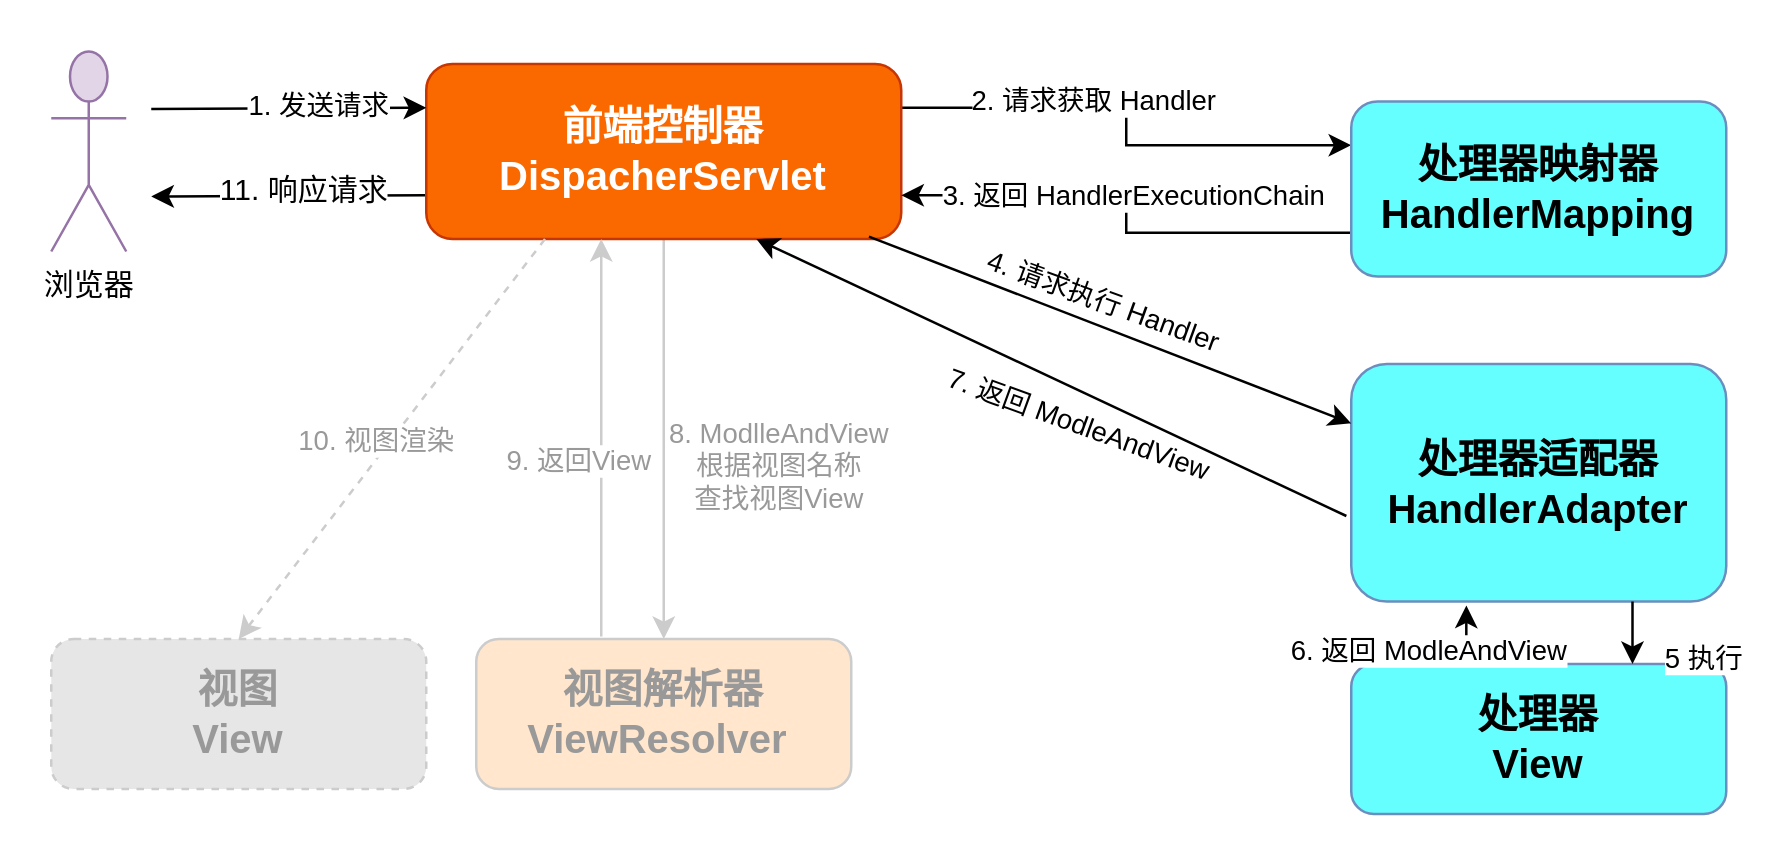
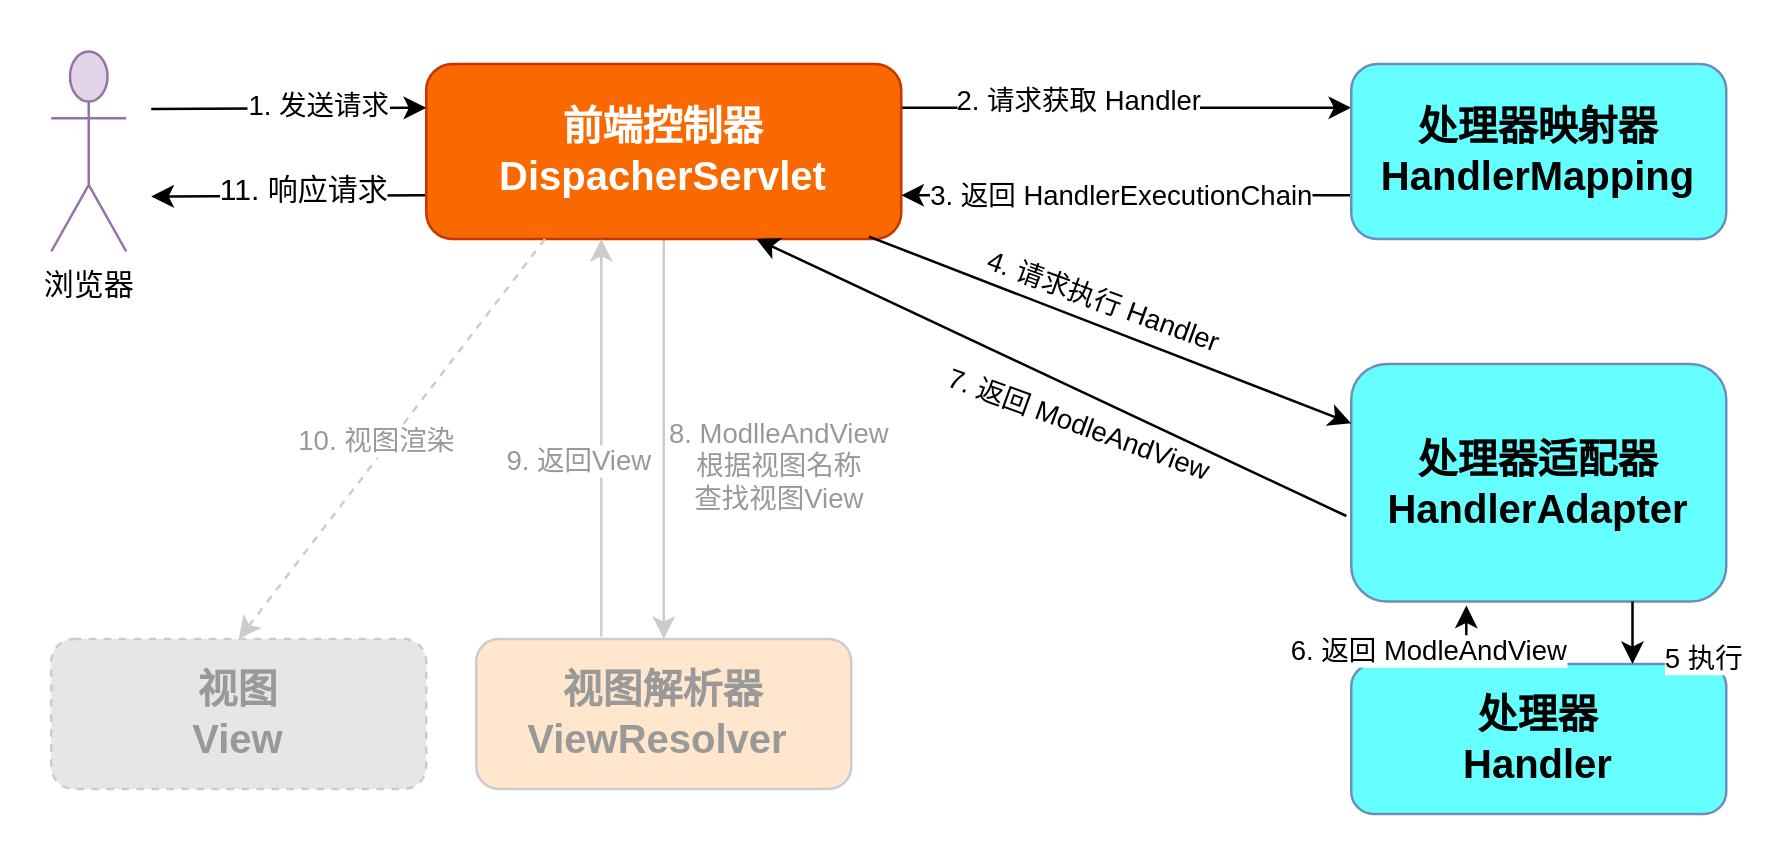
- <mxCell id="11" value="&lt;span style=&quot;font-size: 16px ; font-weight: 700&quot;&gt;处理器映射器&lt;/span&gt;&lt;div style=&quot;resize: none ; outline: 0px ; font-size: 16px ; font-weight: 700&quot;&gt;HandlerMapping&lt;/div&gt;" style="rounded=1;whiteSpace=wrap;html=1;fillColor=#66FFFF;strokeColor=#6c8ebf;" vertex="1" parent="1"><mxGeometry x="540" y="40" width="150" height="70" as="geometry" /></mxCell>
+ <mxCell id="11" value="&lt;span style=&quot;font-size: 16px ; font-weight: 700&quot;&gt;处理器映射器&lt;/span&gt;&lt;div style=&quot;resize: none ; outline: 0px ; font-size: 16px ; font-weight: 700&quot;&gt;HandlerMapping&lt;/div&gt;" style="rounded=1;whiteSpace=wrap;html=1;fillColor=#66FFFF;strokeColor=#6c8ebf;" vertex="1" parent="1"><mxGeometry x="540" y="25" width="150" height="70" as="geometry" /></mxCell>
- <mxCell id="21" value="&lt;div style=&quot;resize: none ; outline: 0px ; font-size: 16px ; font-weight: 700&quot;&gt;&lt;div style=&quot;resize: none ; outline: 0px&quot;&gt;处理器&lt;/div&gt;&lt;div style=&quot;resize: none ; outline: 0px&quot;&gt;View&lt;/div&gt;&lt;/div&gt;" style="rounded=1;whiteSpace=wrap;html=1;fillColor=#66FFFF;strokeColor=#6c8ebf;" vertex="1" parent="1"><mxGeometry x="540" y="265" width="150" height="60" as="geometry" /></mxCell>
+ <mxCell id="21" value="&lt;div style=&quot;resize: none ; outline: 0px ; font-size: 16px ; font-weight: 700&quot;&gt;&lt;div style=&quot;resize: none ; outline: 0px&quot;&gt;处理器&lt;/div&gt;&lt;div style=&quot;resize: none ; outline: 0px&quot;&gt;Handler&lt;/div&gt;&lt;/div&gt;" style="rounded=1;whiteSpace=wrap;html=1;fillColor=#66FFFF;strokeColor=#6c8ebf;" vertex="1" parent="1"><mxGeometry x="540" y="265" width="150" height="60" as="geometry" /></mxCell>
